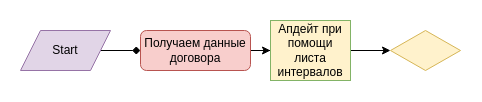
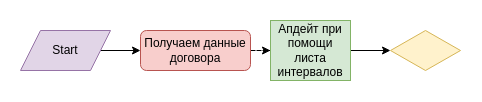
- <mxCell id="2" value="" style="edgeStyle=orthogonalEdgeStyle;rounded=0;orthogonalLoop=1;jettySize=auto;html=1;endArrow=diamond;" edge="1" parent="1" source="3" target="5"><mxGeometry relative="1" as="geometry" /></mxCell>
+ <mxCell id="2" value="" style="edgeStyle=orthogonalEdgeStyle;rounded=0;orthogonalLoop=1;jettySize=auto;html=1;" edge="1" parent="1" source="3" target="5"><mxGeometry relative="1" as="geometry" /></mxCell>
- <mxCell id="4" value="" style="edgeStyle=orthogonalEdgeStyle;rounded=0;orthogonalLoop=1;jettySize=auto;html=1;" edge="1" parent="1" source="5" target="7"><mxGeometry relative="1" as="geometry" /></mxCell>
+ <mxCell id="4" value="" style="edgeStyle=orthogonalEdgeStyle;rounded=0;orthogonalLoop=1;jettySize=auto;html=1;dashed=1;" edge="1" parent="1" source="5" target="7"><mxGeometry relative="1" as="geometry" /></mxCell>
- <mxCell id="7" value="Апдейт при помощи листа интервалов" style="rounded=0;whiteSpace=wrap;html=1;fillColor=#fff2cc;strokeColor=#82b366;" vertex="1" parent="1"><mxGeometry x="270" y="20" width="80" height="60" as="geometry" /></mxCell>
+ <mxCell id="7" value="Апдейт при помощи листа интервалов" style="rounded=0;whiteSpace=wrap;html=1;fillColor=#d5e8d4;strokeColor=#82b366;" vertex="1" parent="1"><mxGeometry x="270" y="20" width="80" height="60" as="geometry" /></mxCell>
